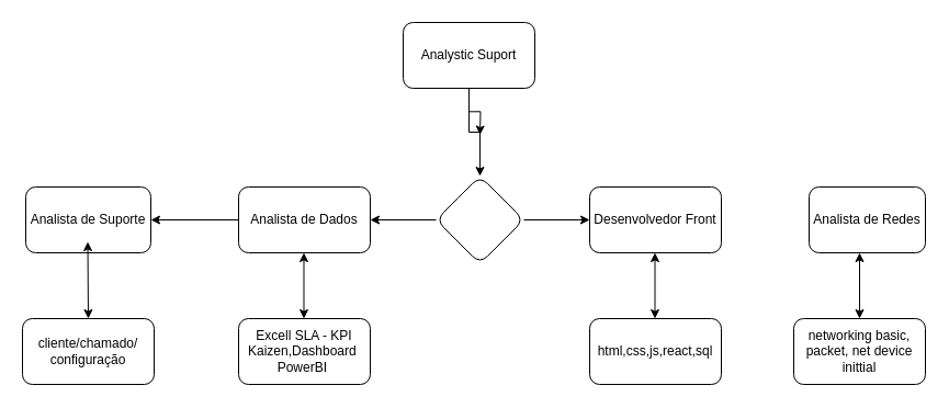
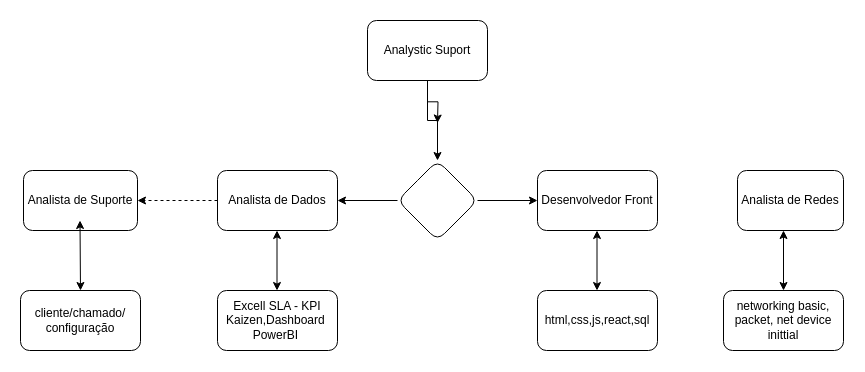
- <mxCell id="8" value="" style="edgeStyle=orthogonalEdgeStyle;rounded=0;orthogonalLoop=1;jettySize=auto;html=1;" edge="1" parent="1" source="9" target="11"><mxGeometry relative="1" as="geometry" /></mxCell>
+ <mxCell id="8" value="" style="edgeStyle=orthogonalEdgeStyle;rounded=0;orthogonalLoop=1;jettySize=auto;html=1;dashed=1;" edge="1" parent="1" source="9" target="11"><mxGeometry relative="1" as="geometry" /></mxCell>
